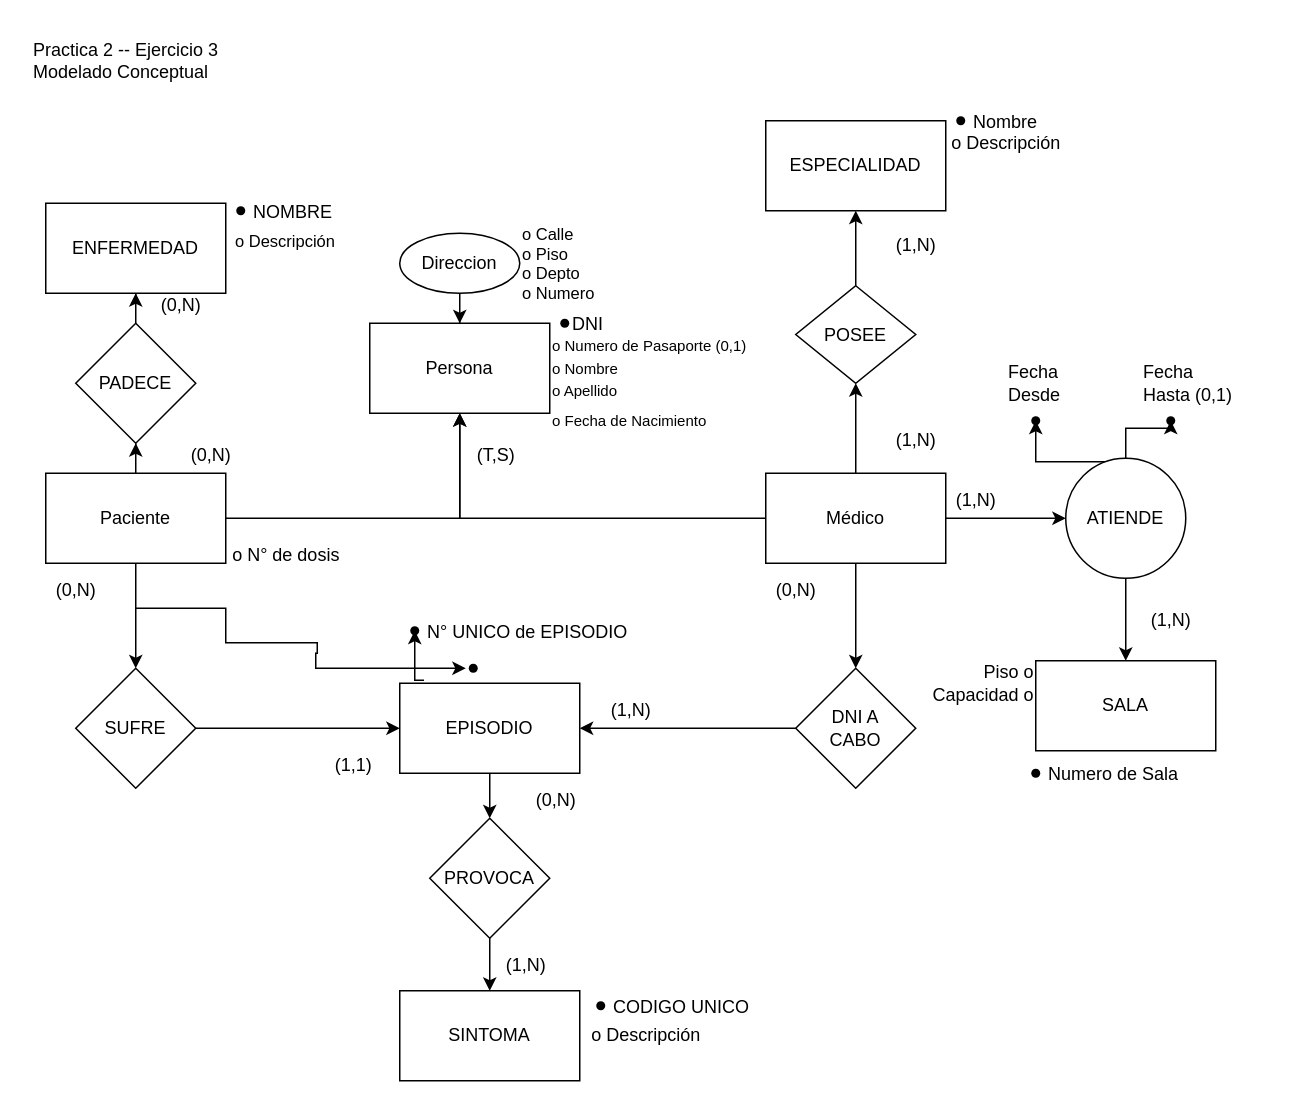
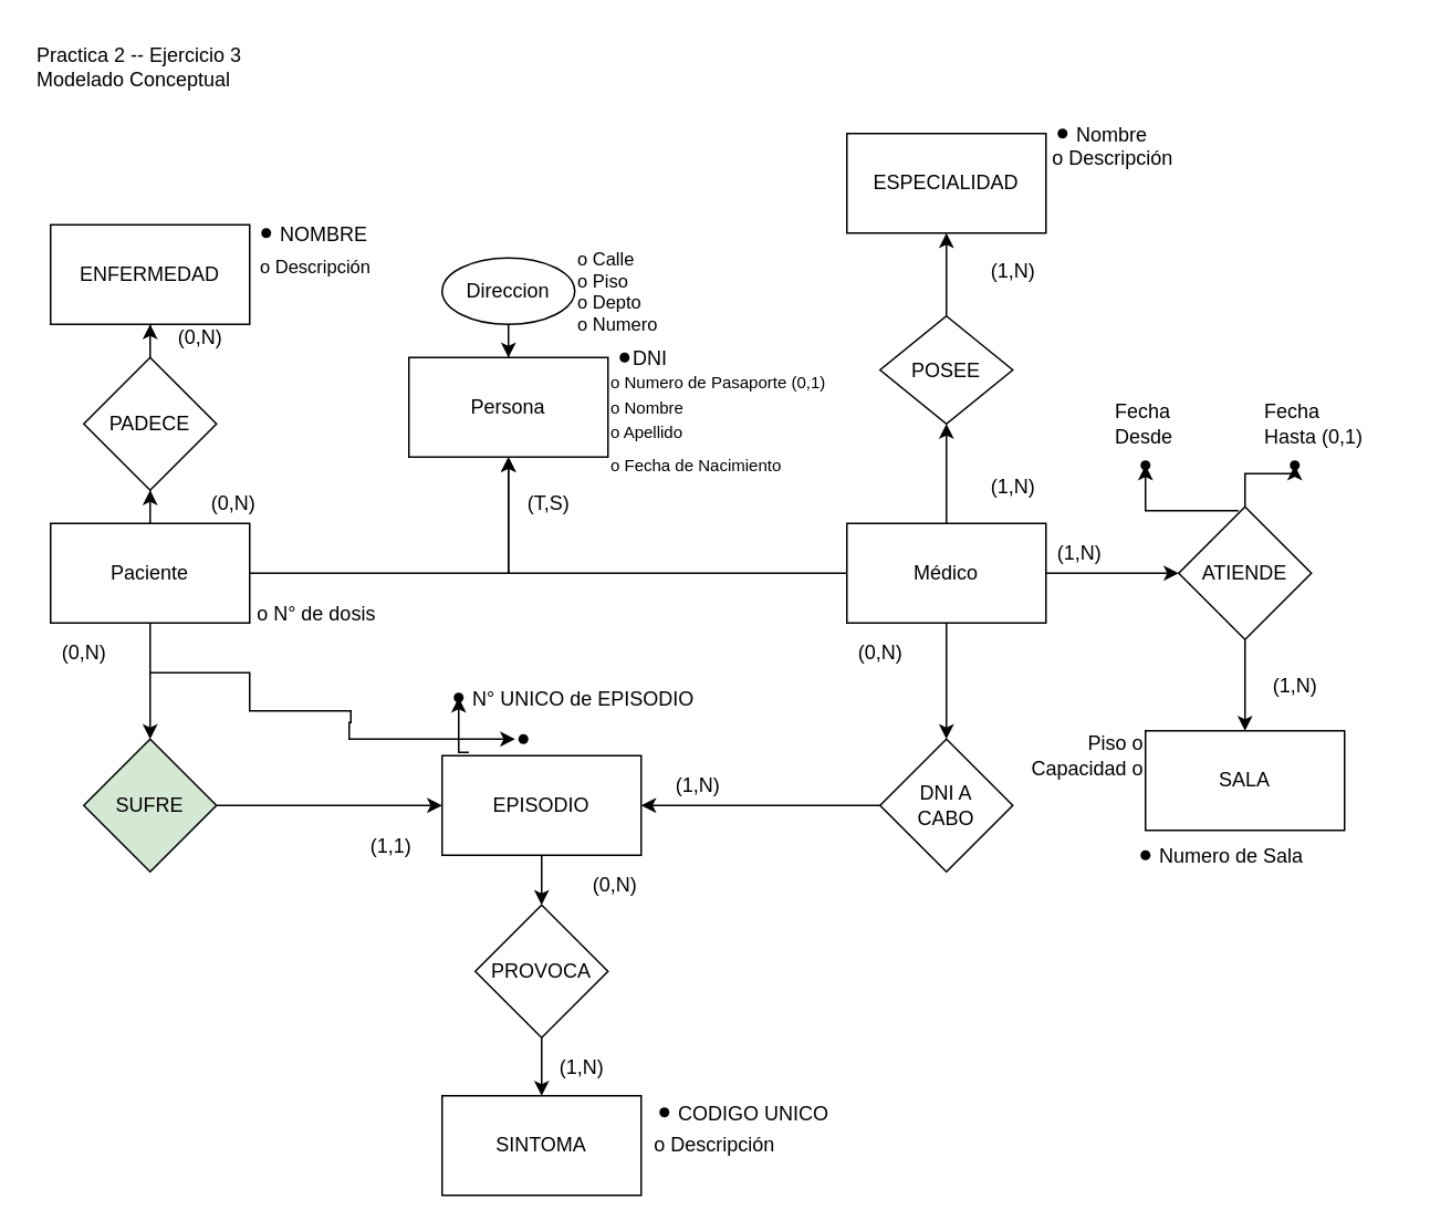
- <mxCell id="29" value="ATIENDE" style="ellipse;whiteSpace=wrap;html=1;" vertex="1" parent="1"><mxGeometry x="710" y="305" width="80" height="80" as="geometry" /></mxCell>
+ <mxCell id="29" value="ATIENDE" style="rhombus;whiteSpace=wrap;html=1;" vertex="1" parent="1"><mxGeometry x="710" y="305" width="80" height="80" as="geometry" /></mxCell>
- <mxCell id="23" value="SUFRE" style="rhombus;whiteSpace=wrap;html=1;" vertex="1" parent="1"><mxGeometry x="50" y="445" width="80" height="80" as="geometry" /></mxCell>
+ <mxCell id="23" value="SUFRE" style="rhombus;whiteSpace=wrap;html=1;fillColor=#d5e8d4;" vertex="1" parent="1"><mxGeometry x="50" y="445" width="80" height="80" as="geometry" /></mxCell>
